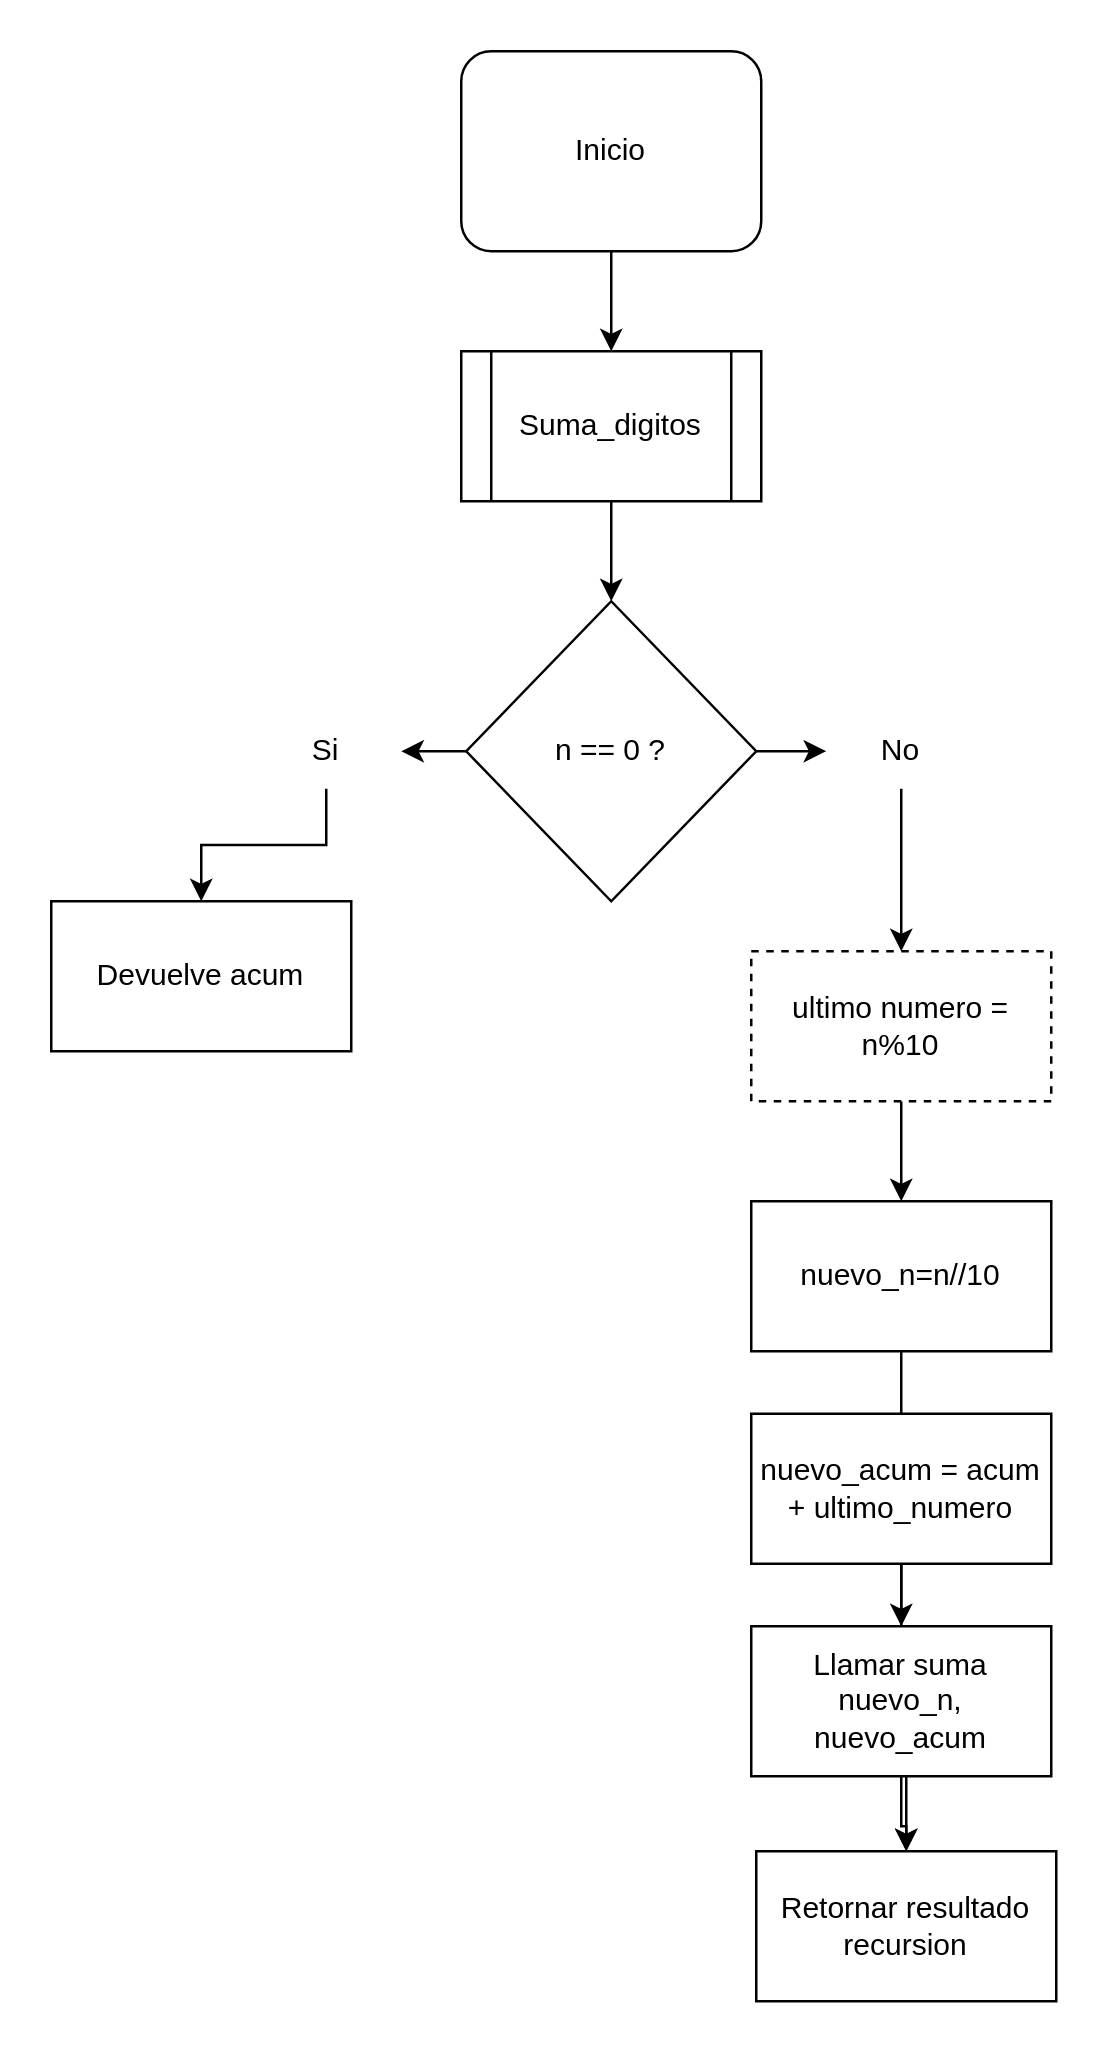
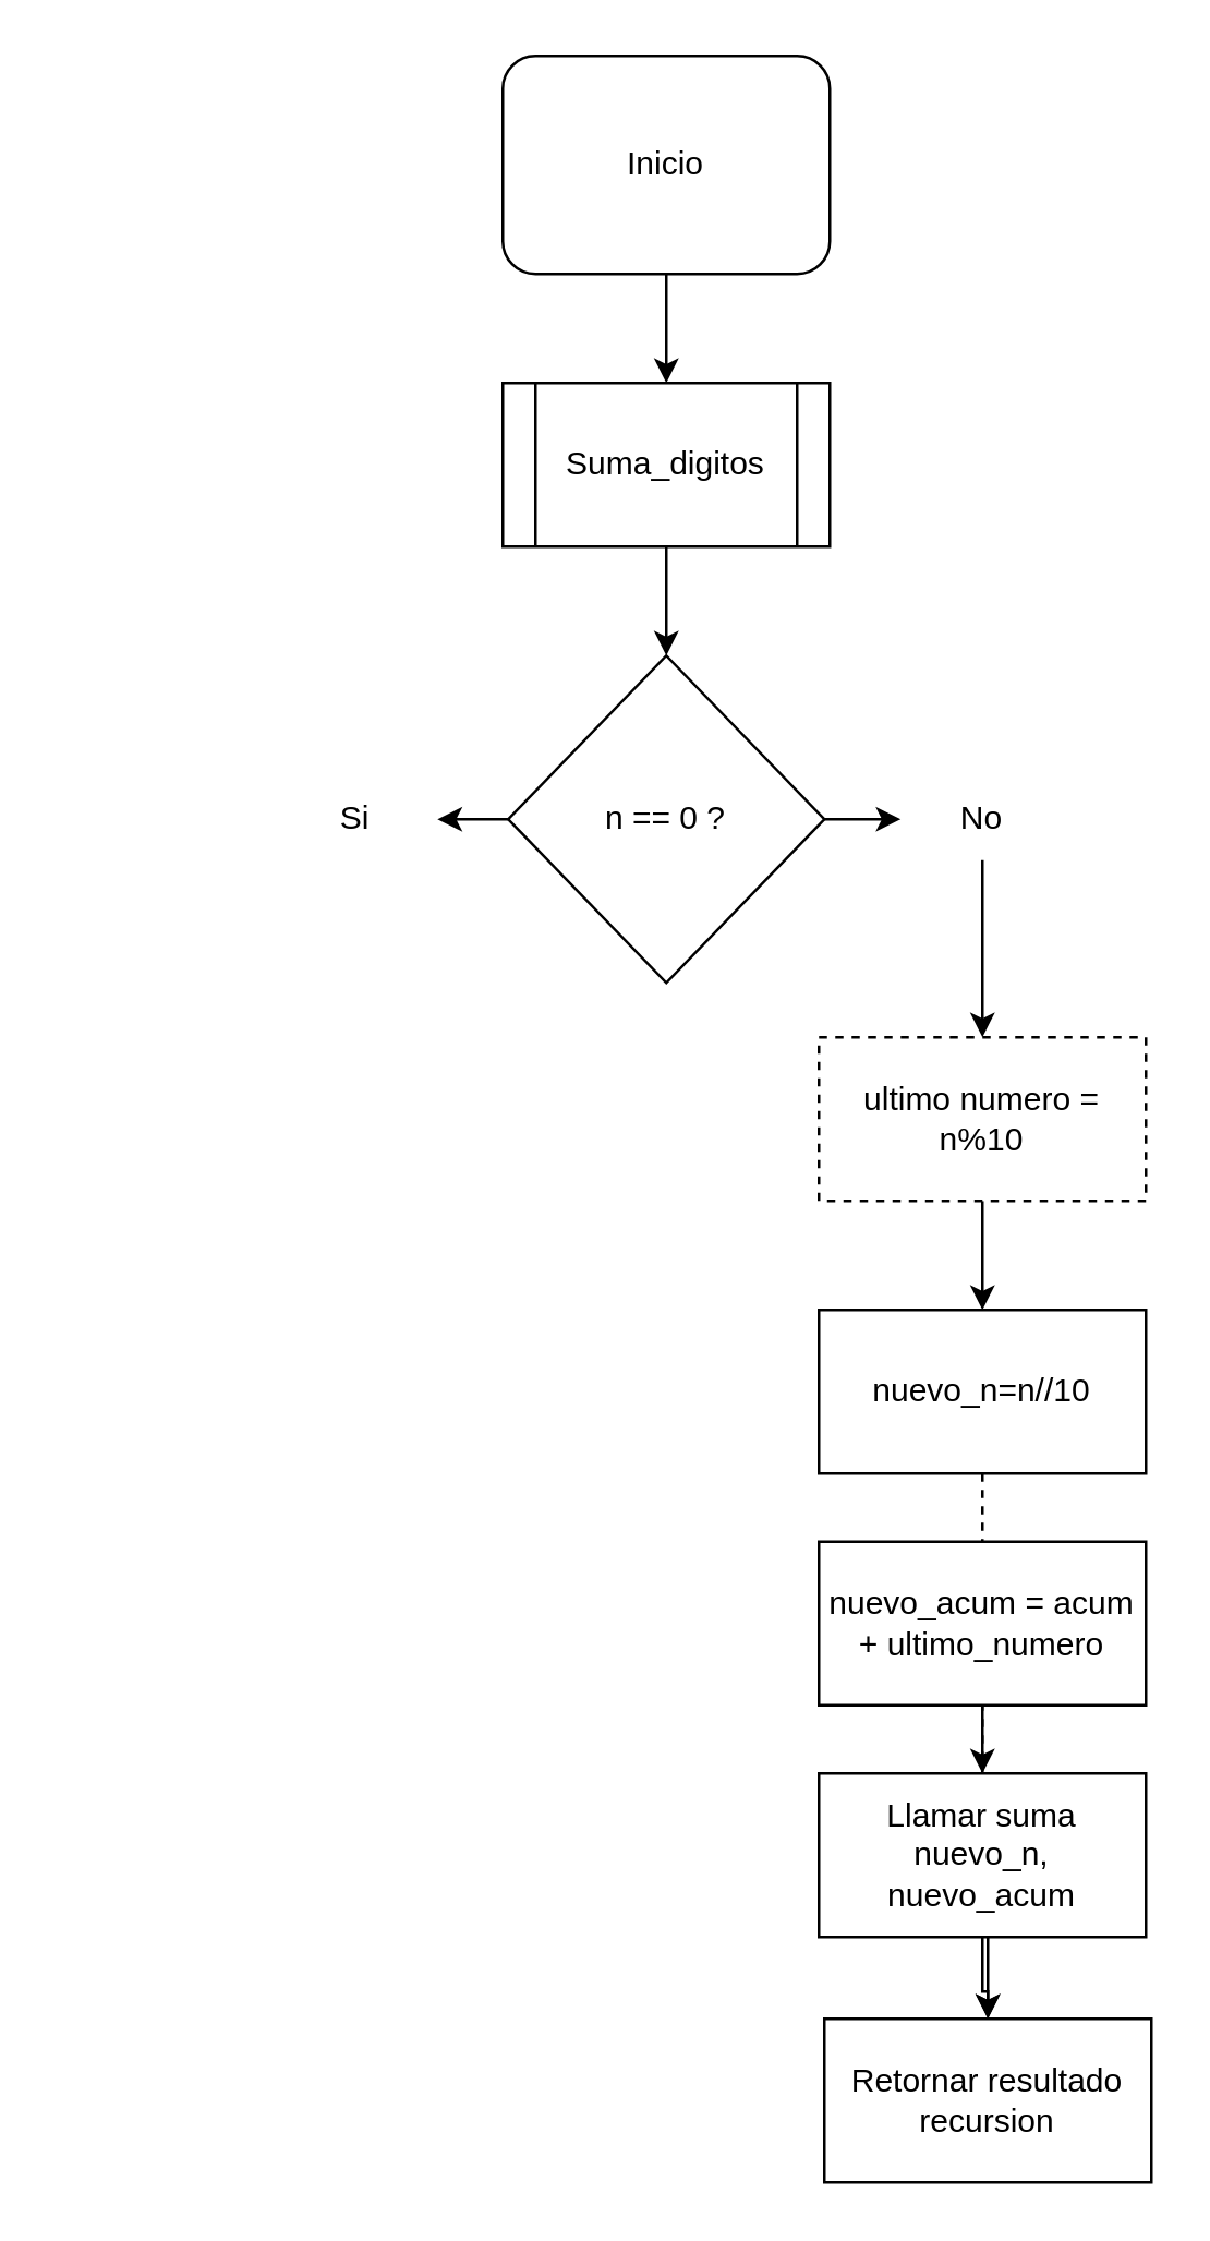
- <mxCell id="11" value="" style="edgeStyle=orthogonalEdgeStyle;rounded=0;orthogonalLoop=1;jettySize=auto;html=1;" edge="1" parent="1" source="12" target="13"><mxGeometry relative="1" as="geometry" /></mxCell>
- <mxCell id="13" value="Devuelve acum" style="rounded=0;whiteSpace=wrap;html=1;" vertex="1" parent="1"><mxGeometry x="20" y="360" width="120" height="60" as="geometry" /></mxCell>
- <mxCell id="16" value="" style="edgeStyle=orthogonalEdgeStyle;rounded=0;orthogonalLoop=1;jettySize=auto;html=1;" edge="1" parent="1" source="17" target="21"><mxGeometry relative="1" as="geometry" /></mxCell>
+ <mxCell id="16" value="" style="edgeStyle=orthogonalEdgeStyle;rounded=0;orthogonalLoop=1;jettySize=auto;html=1;dashed=1;" edge="1" parent="1" source="17" target="21"><mxGeometry relative="1" as="geometry" /></mxCell>
